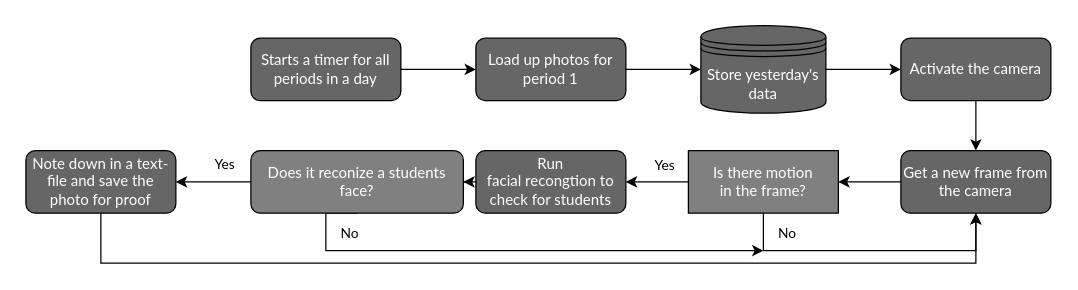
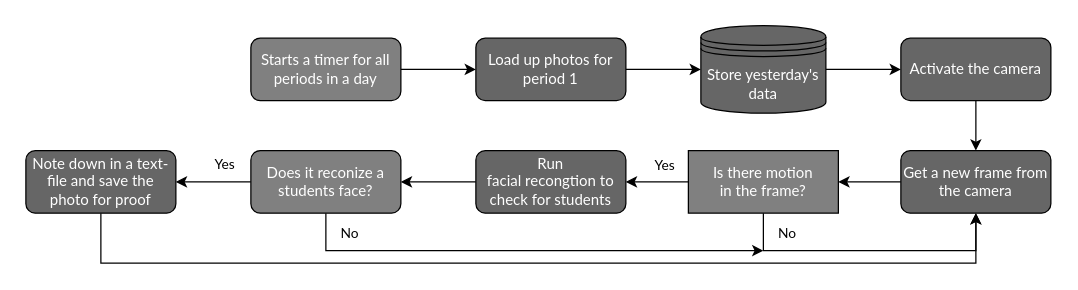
- <mxCell id="3" value="Starts a timer for all periods in a day" style="rounded=1;whiteSpace=wrap;html=1;fontFamily=Lato;fontColor=#FFFFFF;labelBackgroundColor=none;fillColor=#666666;strokeColor=#000000;" parent="1" vertex="1"><mxGeometry x="200" y="30" width="120" height="50" as="geometry" /></mxCell>
+ <mxCell id="3" value="Starts a timer for all periods in a day" style="rounded=1;whiteSpace=wrap;html=1;fontFamily=Lato;fontColor=#FFFFFF;labelBackgroundColor=none;fillColor=#808080;strokeColor=#000000;" parent="1" vertex="1"><mxGeometry x="200" y="30" width="120" height="50" as="geometry" /></mxCell>
- <mxCell id="18" value="Does it reconize a students face?" style="rounded=1;whiteSpace=wrap;html=1;shadow=0;glass=0;comic=0;fillColor=#808080;fontFamily=Lato;fontColor=#FFFFFF;" parent="1" vertex="1"><mxGeometry x="200" y="120" width="170" height="50" as="geometry" /></mxCell>
+ <mxCell id="18" value="Does it reconize a students face?" style="rounded=1;whiteSpace=wrap;html=1;shadow=0;glass=0;comic=0;fillColor=#808080;fontFamily=Lato;fontColor=#FFFFFF;" parent="1" vertex="1"><mxGeometry x="200" y="120" width="120" height="50" as="geometry" /></mxCell>
